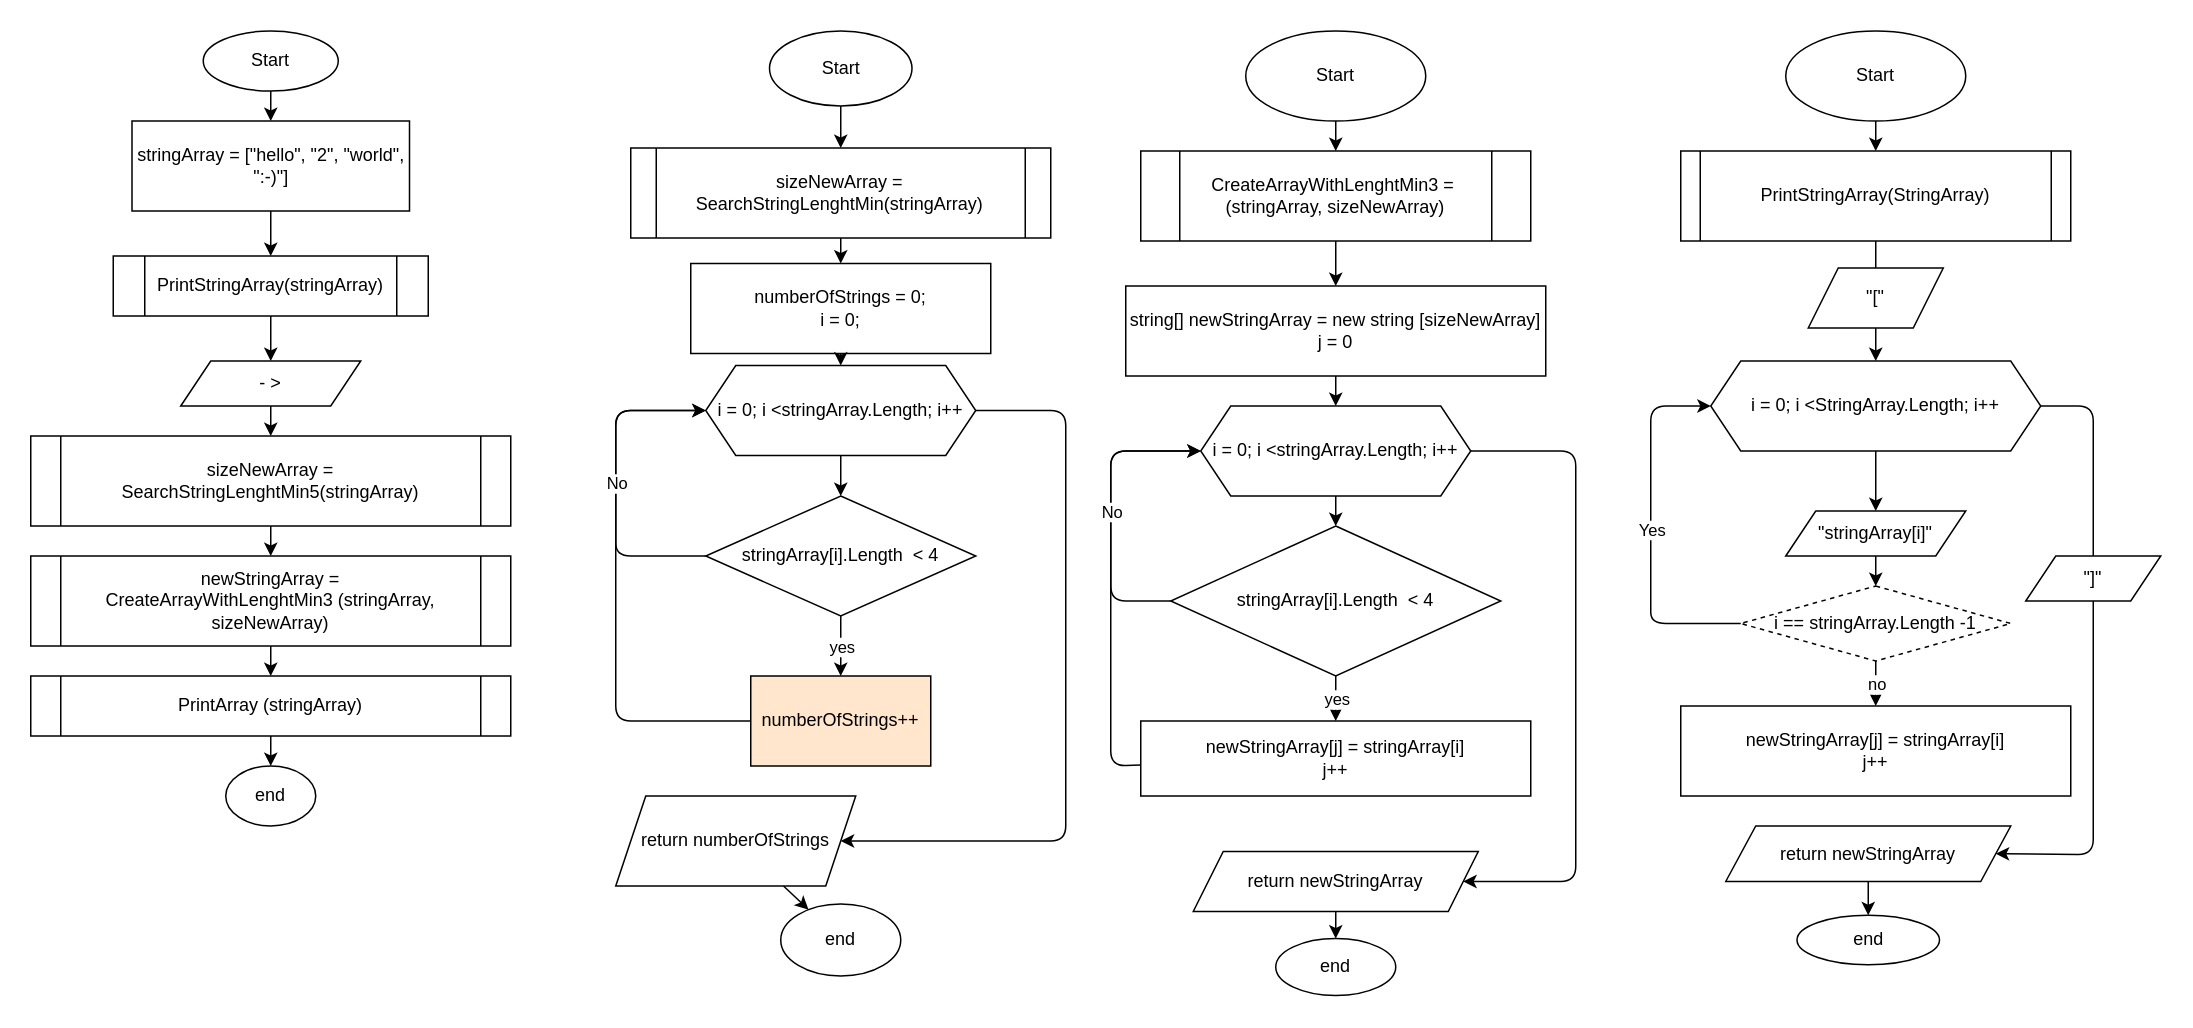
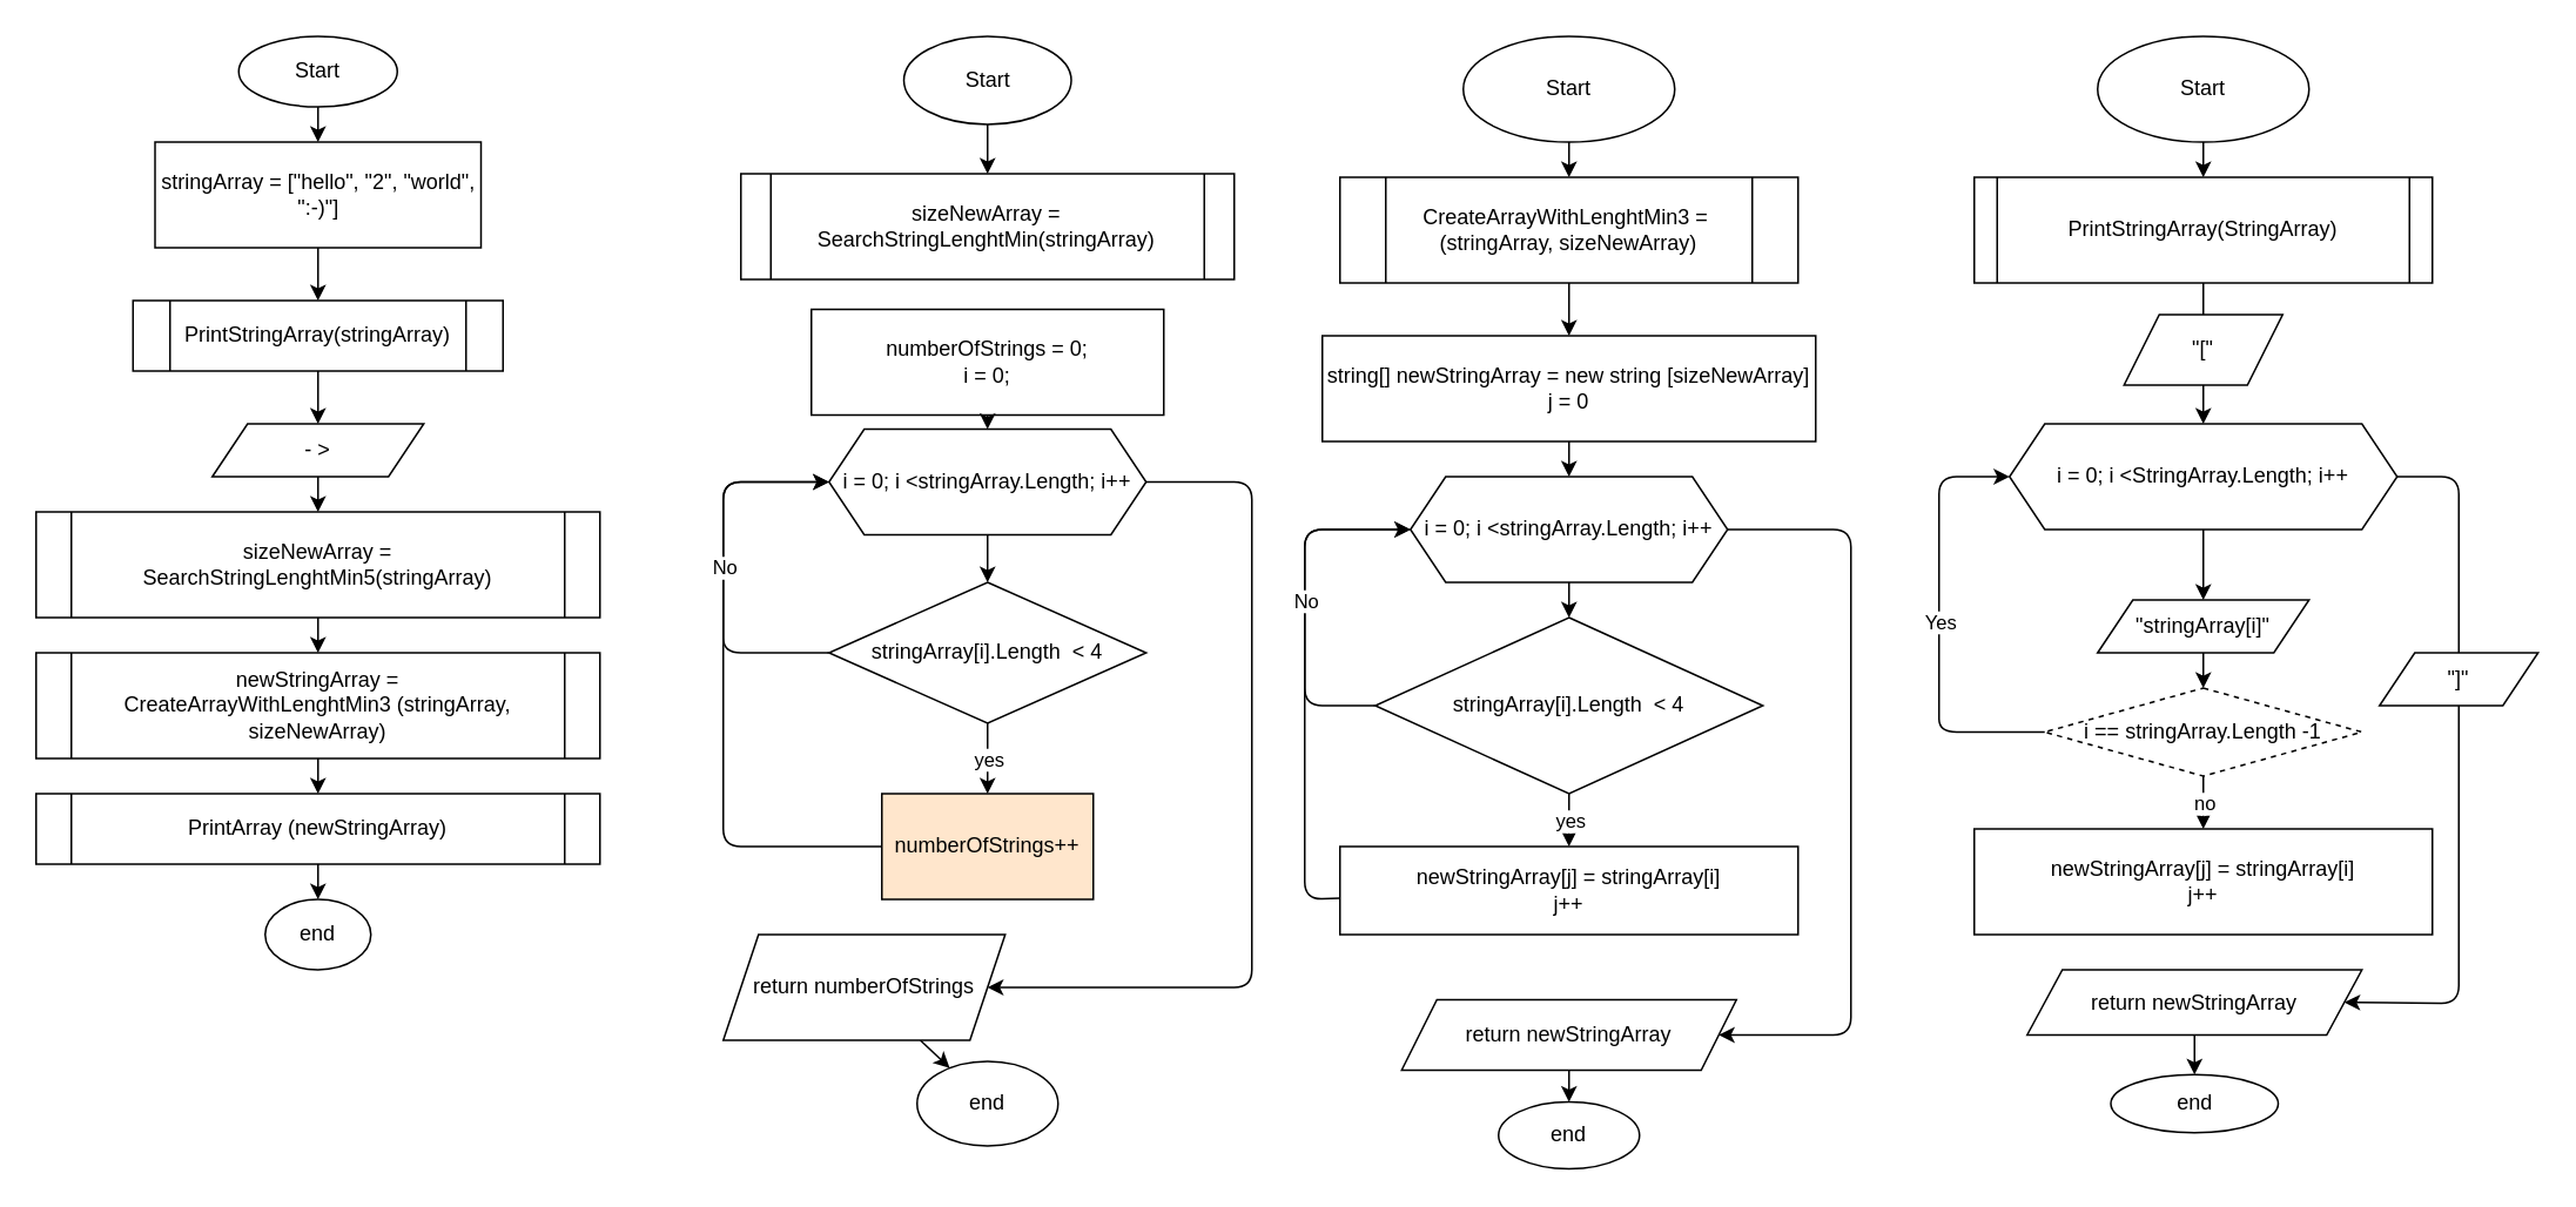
- <mxCell id="17" value="" style="edgeStyle=none;html=1;" edge="1" parent="1" source="18" target="19"><mxGeometry relative="1" as="geometry" /></mxCell>
- <mxCell id="14" value="PrintArray (stringArray)" style="shape=process;whiteSpace=wrap;html=1;backgroundOutline=1;size=0.062;" vertex="1" parent="1"><mxGeometry y="450" width="320" height="40" as="geometry" x="20" /></mxCell>
+ <mxCell id="14" value="PrintArray (newStringArray)" style="shape=process;whiteSpace=wrap;html=1;backgroundOutline=1;size=0.062;" vertex="1" parent="1"><mxGeometry y="450" width="320" height="40" as="geometry" x="20" /></mxCell>
